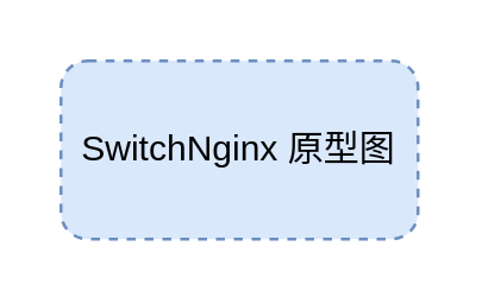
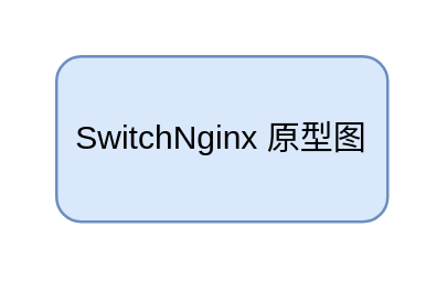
- <mxCell id="2" value="SwitchNginx 原型图" style="rounded=1;whiteSpace=wrap;html=1;fillColor=#dae8fc;strokeColor=#6c8ebf;dashed=1;" vertex="1" parent="1"><mxGeometry x="20" y="20" width="120" height="60" as="geometry" /></mxCell>
+ <mxCell id="2" value="SwitchNginx 原型图" style="rounded=1;whiteSpace=wrap;html=1;fillColor=#dae8fc;strokeColor=#6c8ebf;" vertex="1" parent="1"><mxGeometry x="20" y="20" width="120" height="60" as="geometry" /></mxCell>
